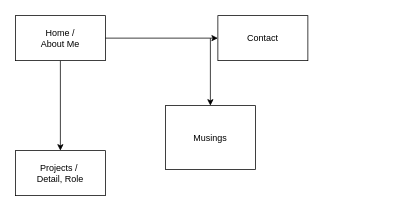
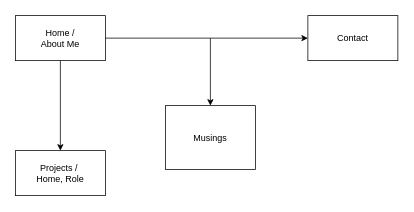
- <mxCell id="5" value="Contact" style="rounded=0;whiteSpace=wrap;html=1;" parent="1" vertex="1"><mxGeometry x="290" y="20" width="120" height="60" as="geometry" /></mxCell>
+ <mxCell id="5" value="Contact" style="rounded=0;whiteSpace=wrap;html=1;" parent="1" vertex="1"><mxGeometry x="410" y="20" width="120" height="60" as="geometry" /></mxCell>
- <mxCell id="4" value="Projects /&amp;nbsp;&lt;br&gt;Detail, Role" style="rounded=0;whiteSpace=wrap;html=1;" parent="1" vertex="1"><mxGeometry x="20" y="200" width="120" height="60" as="geometry" /></mxCell>
+ <mxCell id="4" value="Projects /&amp;nbsp;&lt;br&gt;Home, Role" style="rounded=0;whiteSpace=wrap;html=1;" parent="1" vertex="1"><mxGeometry x="20" y="200" width="120" height="60" as="geometry" /></mxCell>
